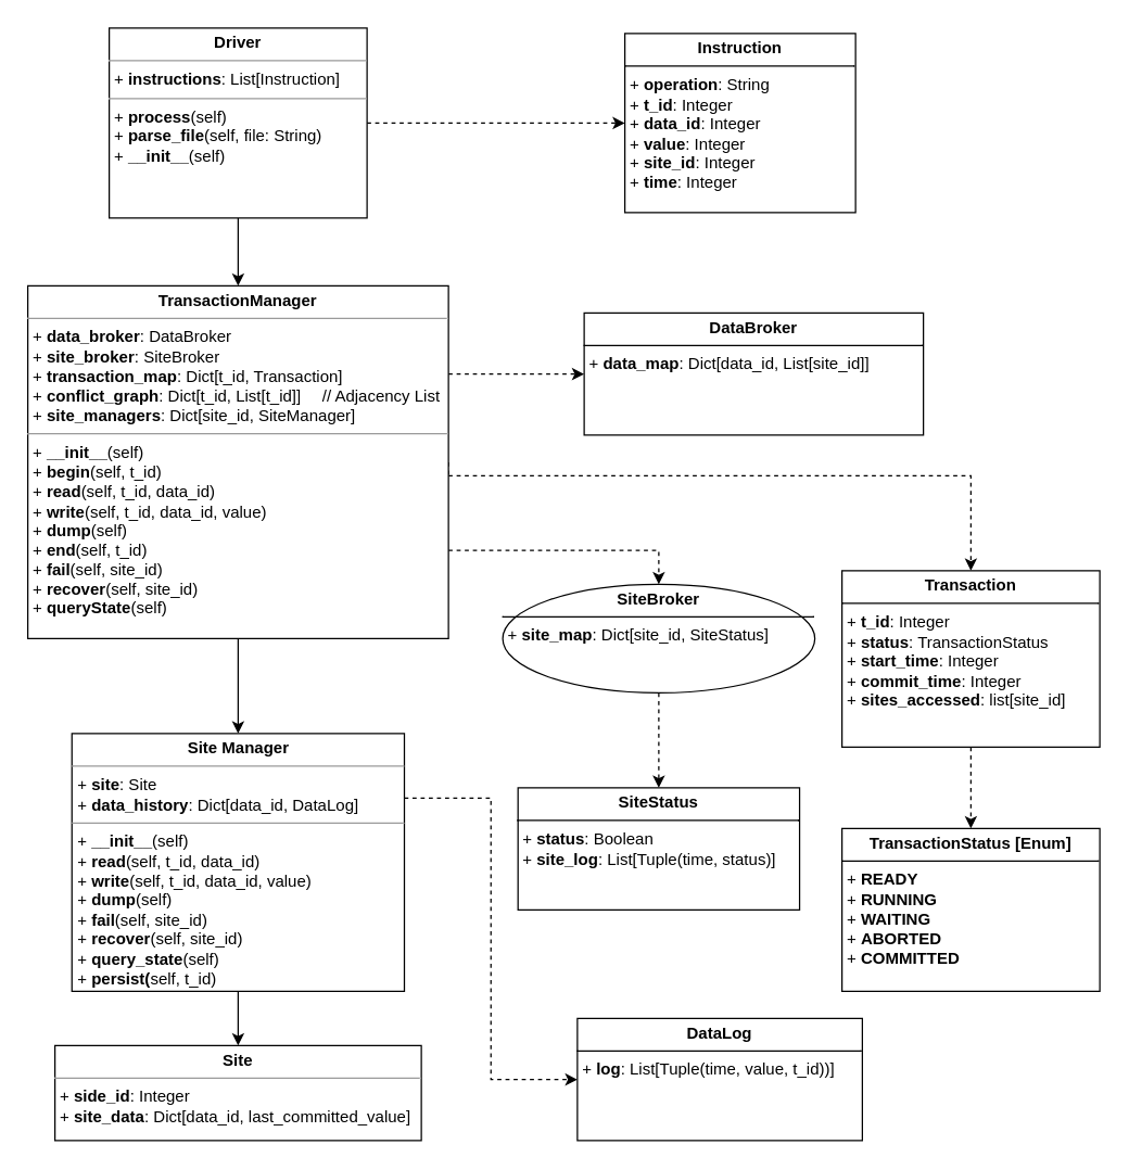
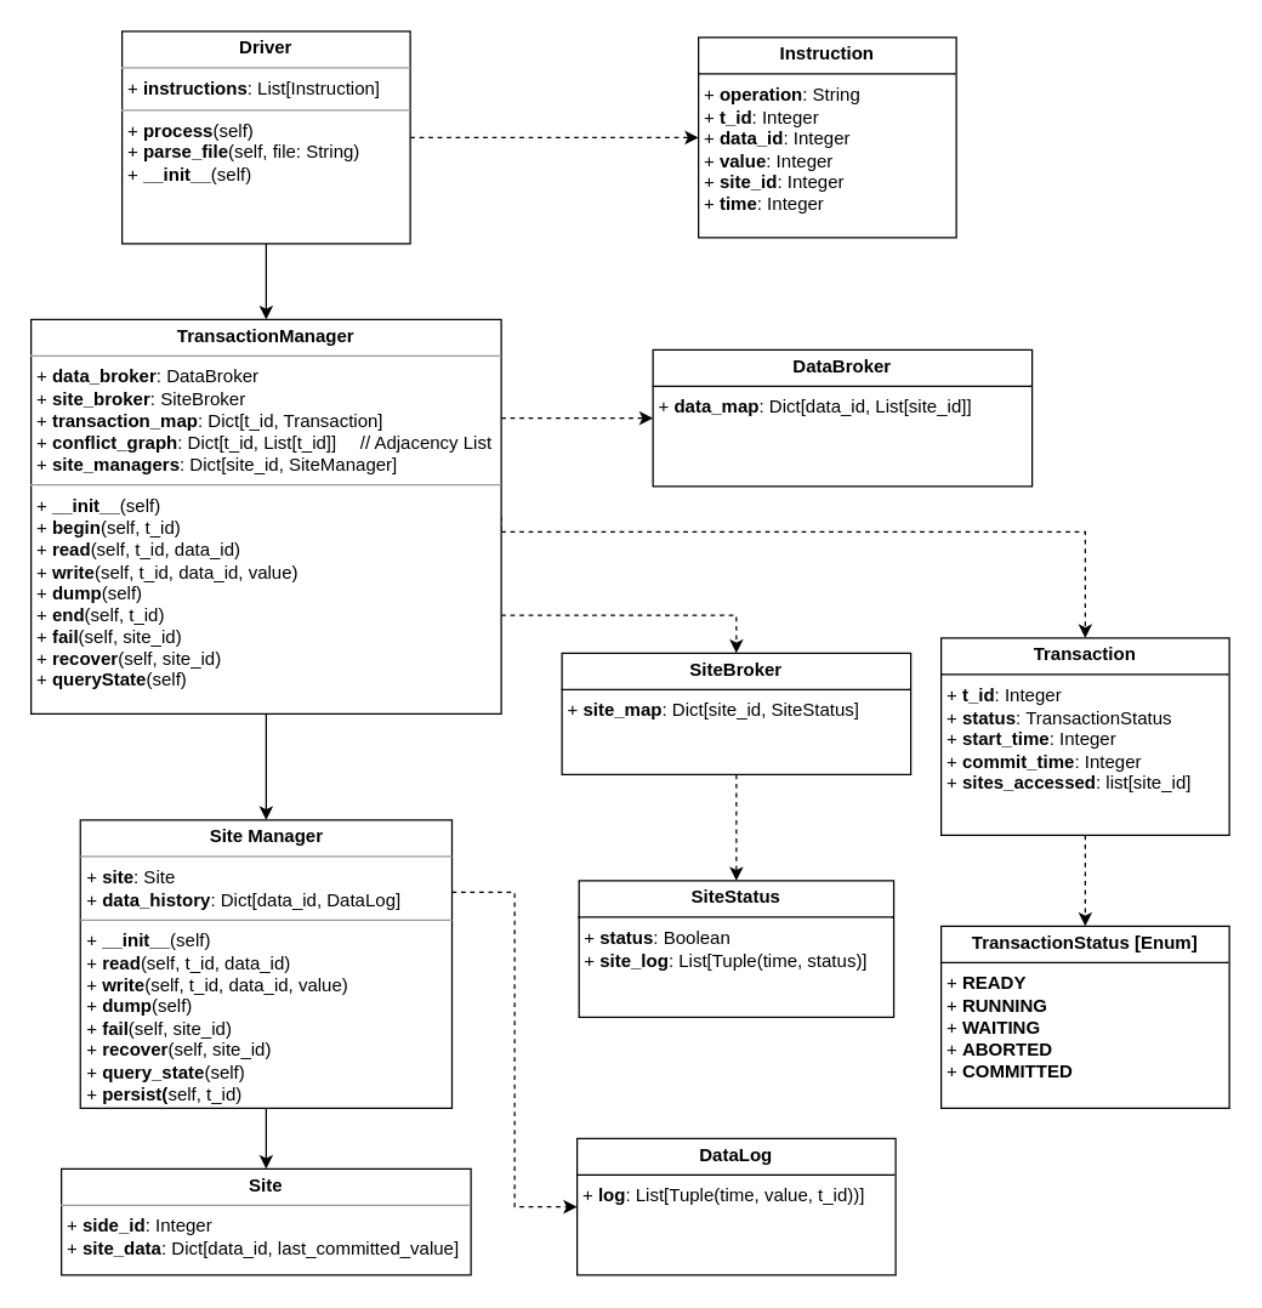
- <mxCell id="19" value="&lt;p style=&quot;margin:0px;margin-top:4px;text-align:center;&quot;&gt;&lt;b&gt;SiteBroker&lt;/b&gt;&lt;/p&gt;&lt;hr size=&quot;1&quot; style=&quot;border-style:solid;&quot;&gt;&lt;p style=&quot;margin:0px;margin-left:4px;&quot;&gt;+ &lt;b&gt;site_map&lt;/b&gt;: Dict[site_id, SiteStatus]&lt;/p&gt;" style="ellipse;verticalAlign=top;align=left;overflow=fill;html=1;whiteSpace=wrap;" parent="1" vertex="1"><mxGeometry x="370" y="430" width="230" height="80" as="geometry" /></mxCell>
+ <mxCell id="19" value="&lt;p style=&quot;margin:0px;margin-top:4px;text-align:center;&quot;&gt;&lt;b&gt;SiteBroker&lt;/b&gt;&lt;/p&gt;&lt;hr size=&quot;1&quot; style=&quot;border-style:solid;&quot;&gt;&lt;p style=&quot;margin:0px;margin-left:4px;&quot;&gt;+ &lt;b&gt;site_map&lt;/b&gt;: Dict[site_id, SiteStatus]&lt;/p&gt;" style="verticalAlign=top;align=left;overflow=fill;html=1;whiteSpace=wrap;" parent="1" vertex="1"><mxGeometry x="370" y="430" width="230" height="80" as="geometry" /></mxCell>
- <mxCell id="21" value="&lt;p style=&quot;margin:0px;margin-top:4px;text-align:center;&quot;&gt;&lt;b&gt;DataLog&lt;/b&gt;&lt;/p&gt;&lt;hr size=&quot;1&quot; style=&quot;border-style:solid;&quot;&gt;&lt;p style=&quot;margin:0px;margin-left:4px;&quot;&gt;&lt;span style=&quot;background-color: initial;&quot;&gt;+ &lt;b&gt;log&lt;/b&gt;: List[Tuple(time, value, t_id))]&lt;/span&gt;&lt;/p&gt;" style="verticalAlign=top;align=left;overflow=fill;html=1;whiteSpace=wrap;" parent="1" vertex="1"><mxGeometry x="425" y="750" width="210" height="90" as="geometry" /></mxCell>
+ <mxCell id="21" value="&lt;p style=&quot;margin:0px;margin-top:4px;text-align:center;&quot;&gt;&lt;b&gt;DataLog&lt;/b&gt;&lt;/p&gt;&lt;hr size=&quot;1&quot; style=&quot;border-style:solid;&quot;&gt;&lt;p style=&quot;margin:0px;margin-left:4px;&quot;&gt;&lt;span style=&quot;background-color: initial;&quot;&gt;+ &lt;b&gt;log&lt;/b&gt;: List[Tuple(time, value, t_id))]&lt;/span&gt;&lt;/p&gt;" style="verticalAlign=top;align=left;overflow=fill;html=1;whiteSpace=wrap;" parent="1" vertex="1"><mxGeometry x="380" y="750" width="210" height="90" as="geometry" /></mxCell>
